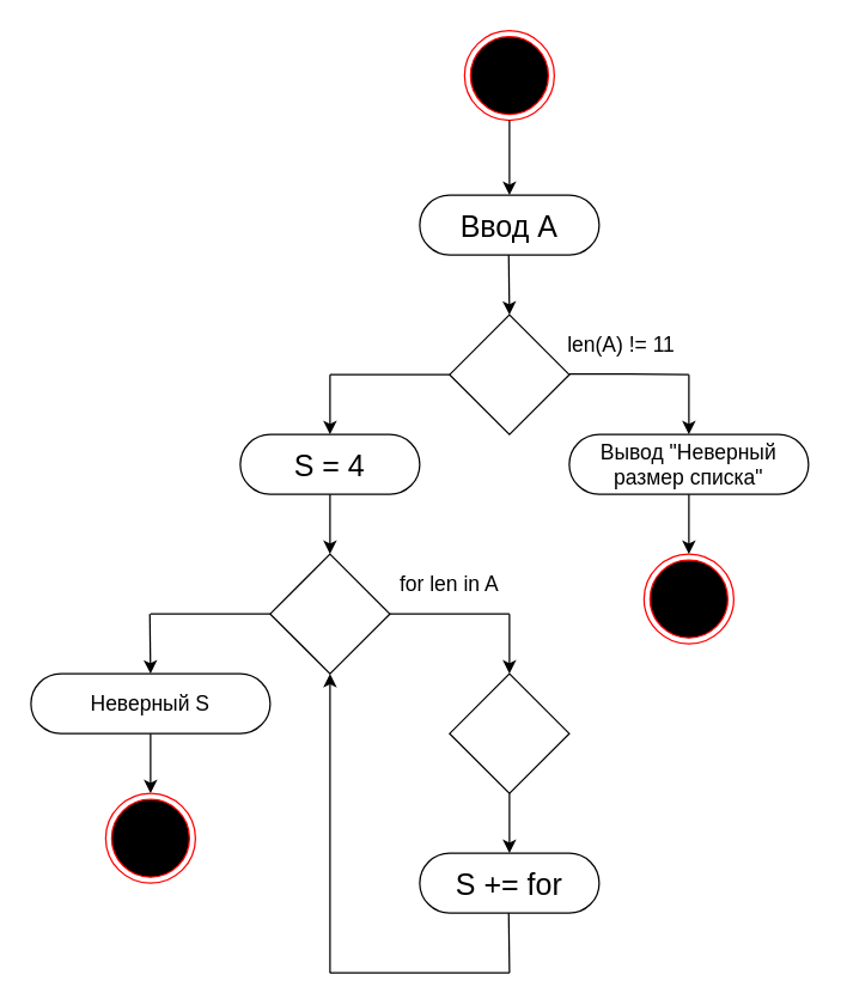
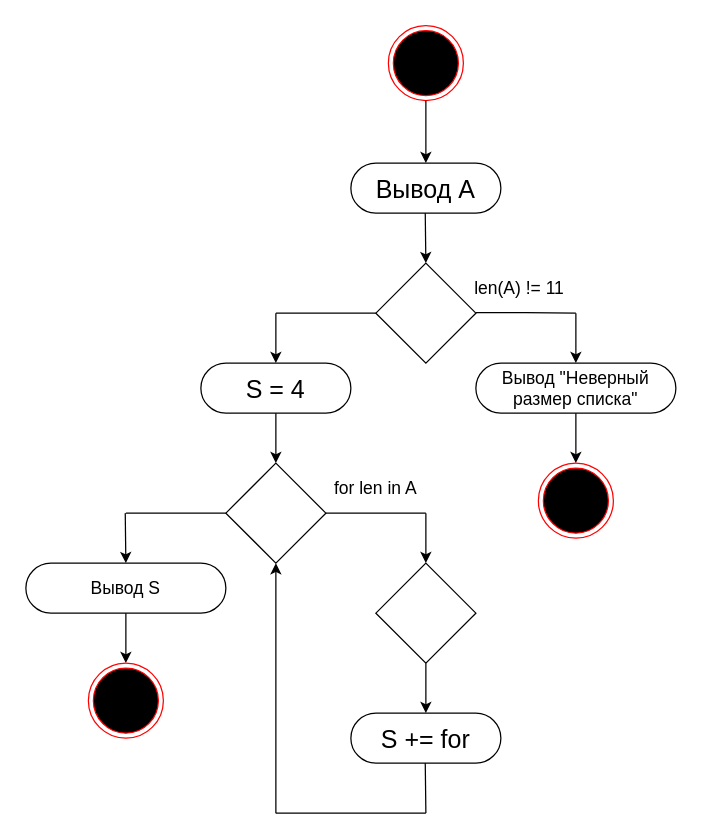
- <mxCell id="4" value="Ввод A" style="rounded=1;whiteSpace=wrap;html=1;arcSize=50;fontSize=20;" parent="1" vertex="1"><mxGeometry x="280" y="130" width="120" height="40" as="geometry" /></mxCell>
+ <mxCell id="4" value="Вывод A" style="rounded=1;whiteSpace=wrap;html=1;arcSize=50;fontSize=20;" parent="1" vertex="1"><mxGeometry x="280" y="130" width="120" height="40" as="geometry" /></mxCell>
- <mxCell id="19" value="Неверный S" style="rounded=1;whiteSpace=wrap;html=1;arcSize=50;fontSize=14;" parent="1" vertex="1"><mxGeometry x="20" y="450" width="160" height="40" as="geometry" /></mxCell>
+ <mxCell id="19" value="Вывод S" style="rounded=1;whiteSpace=wrap;html=1;arcSize=50;fontSize=14;" parent="1" vertex="1"><mxGeometry x="20" y="450" width="160" height="40" as="geometry" /></mxCell>
